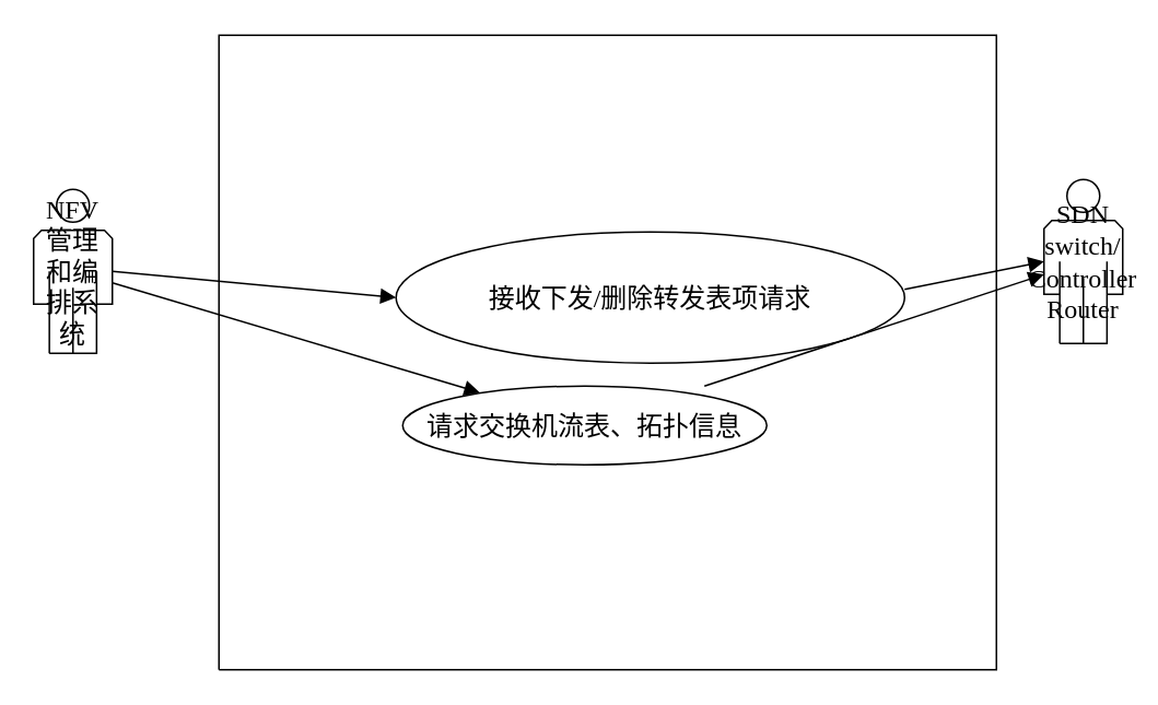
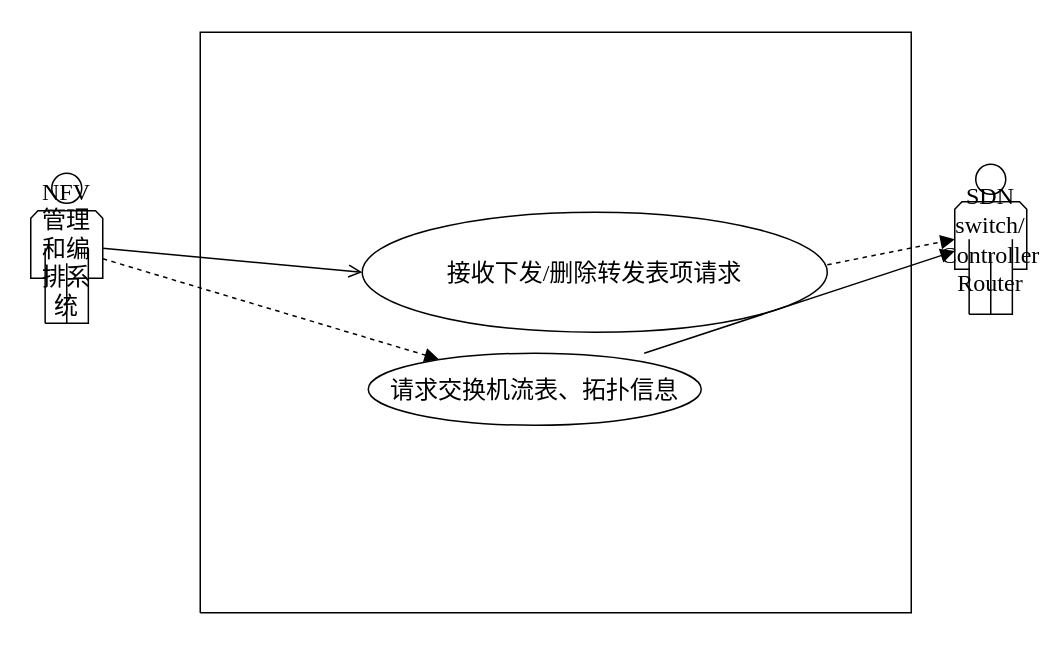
- <mxCell id="15" style="vsdxID=24;edgeStyle=none;startArrow=none;endArrow=block;startSize=2;endSize=7;spacingTop=0;spacingBottom=0;spacingLeft=0;spacingRight=0;verticalAlign=middle;html=1;labelBackgroundColor=#ffffff;rounded=0;exitX=1;exitY=0.438;exitDx=0;exitDy=0;exitPerimeter=0;entryX=0;entryY=0.5;entryDx=0;entryDy=0;entryPerimeter=0;" parent="11" source="8" target="10" edge="1"><mxGeometry relative="1" as="geometry"><mxPoint x="-1" as="offset" /><Array as="points" /></mxGeometry></mxCell>
+ <mxCell id="15" style="vsdxID=24;edgeStyle=none;startArrow=none;endArrow=block;startSize=2;endSize=7;spacingTop=0;spacingBottom=0;spacingLeft=0;spacingRight=0;verticalAlign=middle;html=1;labelBackgroundColor=#ffffff;rounded=0;exitX=1;exitY=0.438;exitDx=0;exitDy=0;exitPerimeter=0;entryX=0;entryY=0.5;entryDx=0;entryDy=0;entryPerimeter=0;dashed=1;" parent="11" source="8" target="10" edge="1"><mxGeometry relative="1" as="geometry"><mxPoint x="-1" as="offset" /><Array as="points" /></mxGeometry></mxCell>
- <mxCell id="13" style="vsdxID=13;edgeStyle=none;startArrow=none;endArrow=block;startSize=2;endSize=7;spacingTop=0;spacingBottom=0;spacingLeft=0;spacingRight=0;verticalAlign=middle;html=1;labelBackgroundColor=#ffffff;rounded=0;exitX=1;exitY=0.5;exitDx=0;exitDy=0;exitPerimeter=0;entryX=0;entryY=0.5;entryDx=0;entryDy=0;entryPerimeter=0;" parent="11" source="7" target="8" edge="1"><mxGeometry relative="1" as="geometry"><mxPoint x="-1" as="offset" /><Array as="points" /></mxGeometry></mxCell>
+ <mxCell id="13" style="vsdxID=13;edgeStyle=none;startArrow=none;endArrow=open;startSize=2;endSize=7;spacingTop=0;spacingBottom=0;spacingLeft=0;spacingRight=0;verticalAlign=middle;html=1;labelBackgroundColor=#ffffff;rounded=0;exitX=1;exitY=0.5;exitDx=0;exitDy=0;exitPerimeter=0;entryX=0;entryY=0.5;entryDx=0;entryDy=0;entryPerimeter=0;" parent="11" source="7" target="8" edge="1"><mxGeometry relative="1" as="geometry"><mxPoint x="-1" as="offset" /><Array as="points" /></mxGeometry></mxCell>
- <mxCell id="12" style="vsdxID=15;edgeStyle=none;startArrow=none;endArrow=block;startSize=2;endSize=7;spacingTop=0;spacingBottom=0;spacingLeft=0;spacingRight=0;verticalAlign=middle;html=1;labelBackgroundColor=#ffffff;rounded=0;exitX=1;exitY=0.57;exitDx=0;exitDy=0;exitPerimeter=0;entryX=0.212;entryY=0.083;entryDx=0;entryDy=0;entryPerimeter=0;" parent="11" source="7" target="9" edge="1"><mxGeometry relative="1" as="geometry"><mxPoint x="-1" y="-1" as="offset" /><Array as="points" /></mxGeometry></mxCell>
+ <mxCell id="12" style="vsdxID=15;edgeStyle=none;startArrow=none;endArrow=block;startSize=2;endSize=7;spacingTop=0;spacingBottom=0;spacingLeft=0;spacingRight=0;verticalAlign=middle;html=1;labelBackgroundColor=#ffffff;rounded=0;exitX=1;exitY=0.57;exitDx=0;exitDy=0;exitPerimeter=0;entryX=0.212;entryY=0.083;entryDx=0;entryDy=0;entryPerimeter=0;dashed=1;" parent="11" source="7" target="9" edge="1"><mxGeometry relative="1" as="geometry"><mxPoint x="-1" y="-1" as="offset" /><Array as="points" /></mxGeometry></mxCell>
